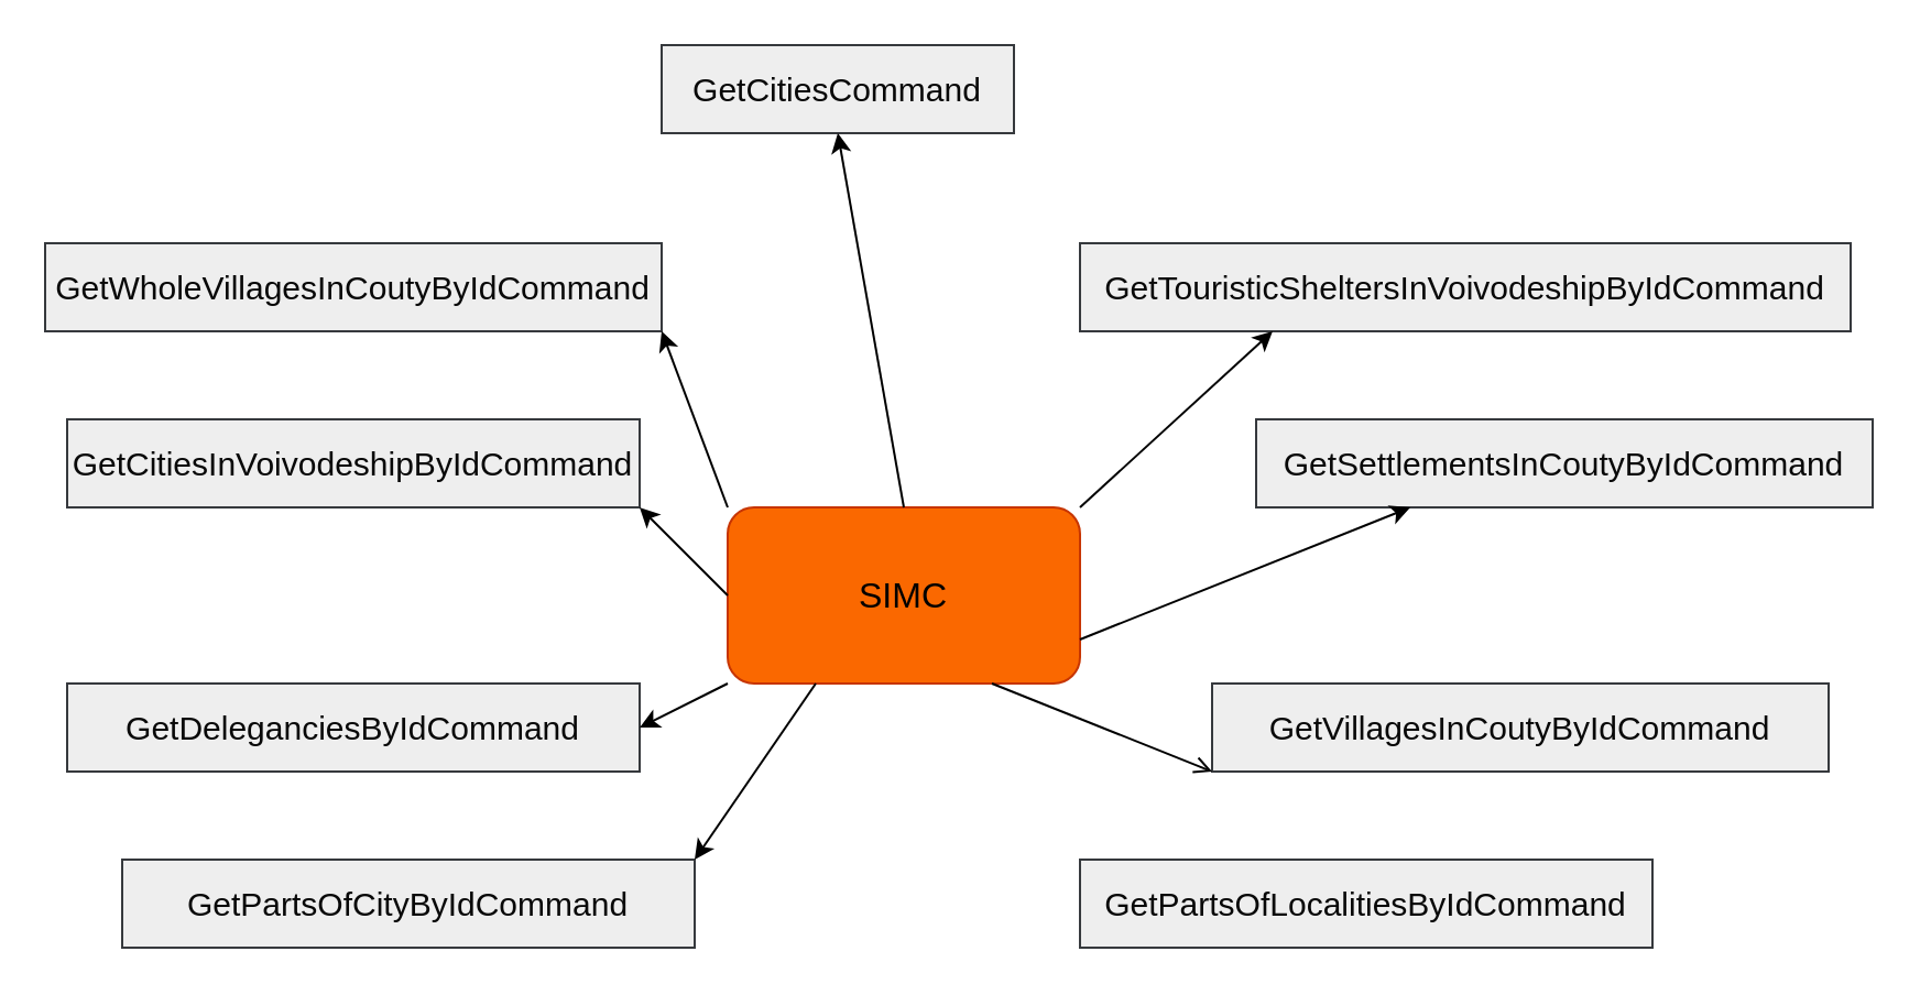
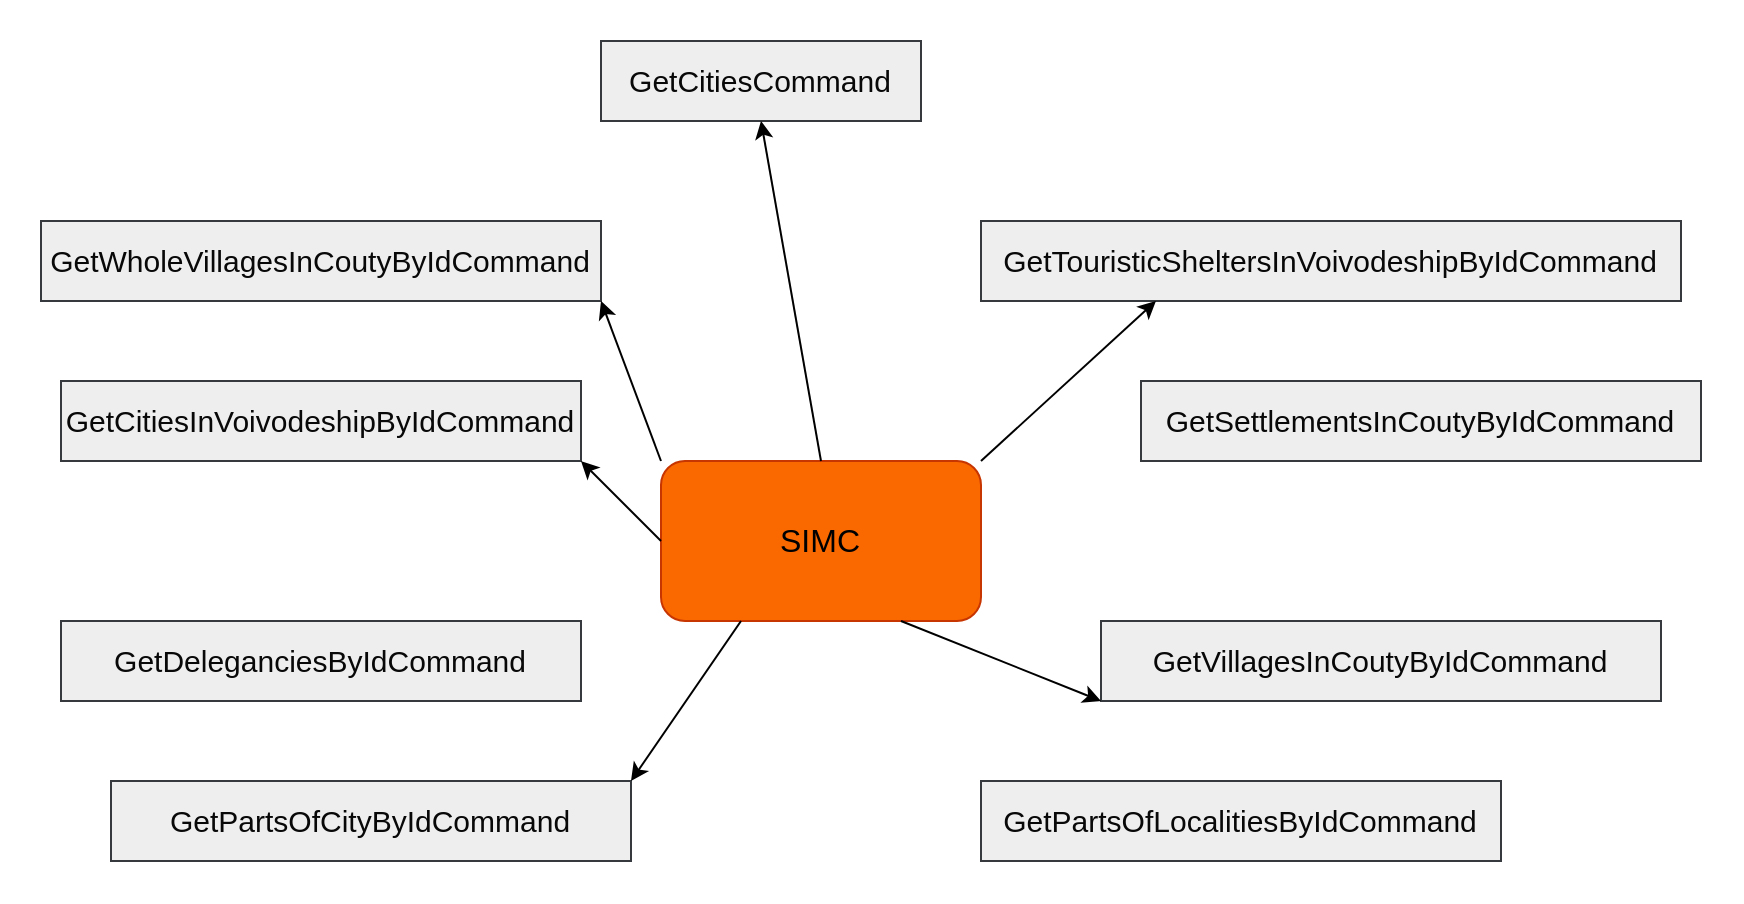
- <mxCell id="14" value="" style="endArrow=classic;html=1;fontSize=16;fontColor=#080808;entryX=0.25;entryY=1;entryDx=0;entryDy=0;exitX=1;exitY=0.75;exitDx=0;exitDy=0;" edge="1" parent="1" source="2" target="8"><mxGeometry width="50" height="50" relative="1" as="geometry"><mxPoint x="510" y="300" as="sourcePoint" /><mxPoint x="617.5" y="220" as="targetPoint" /></mxGeometry></mxCell>
- <mxCell id="17" value="" style="endArrow=classic;html=1;fontSize=16;fontColor=#080808;entryX=1;entryY=0.5;entryDx=0;entryDy=0;exitX=0;exitY=1;exitDx=0;exitDy=0;" edge="1" parent="1" source="2" target="5"><mxGeometry width="50" height="50" relative="1" as="geometry"><mxPoint x="440" y="260" as="sourcePoint" /><mxPoint x="440" y="100" as="targetPoint" /></mxGeometry></mxCell>
- <mxCell id="19" value="" style="endArrow=open;html=1;fontSize=16;fontColor=#080808;entryX=0;entryY=1;entryDx=0;entryDy=0;exitX=0.75;exitY=1;exitDx=0;exitDy=0;" edge="1" parent="1" source="2" target="10"><mxGeometry width="50" height="50" relative="1" as="geometry"><mxPoint x="470" y="290" as="sourcePoint" /><mxPoint x="470" y="130" as="targetPoint" /></mxGeometry></mxCell>
+ <mxCell id="19" value="" style="endArrow=classic;html=1;fontSize=16;fontColor=#080808;entryX=0;entryY=1;entryDx=0;entryDy=0;exitX=0.75;exitY=1;exitDx=0;exitDy=0;" edge="1" parent="1" source="2" target="10"><mxGeometry width="50" height="50" relative="1" as="geometry"><mxPoint x="470" y="290" as="sourcePoint" /><mxPoint x="470" y="130" as="targetPoint" /></mxGeometry></mxCell>
